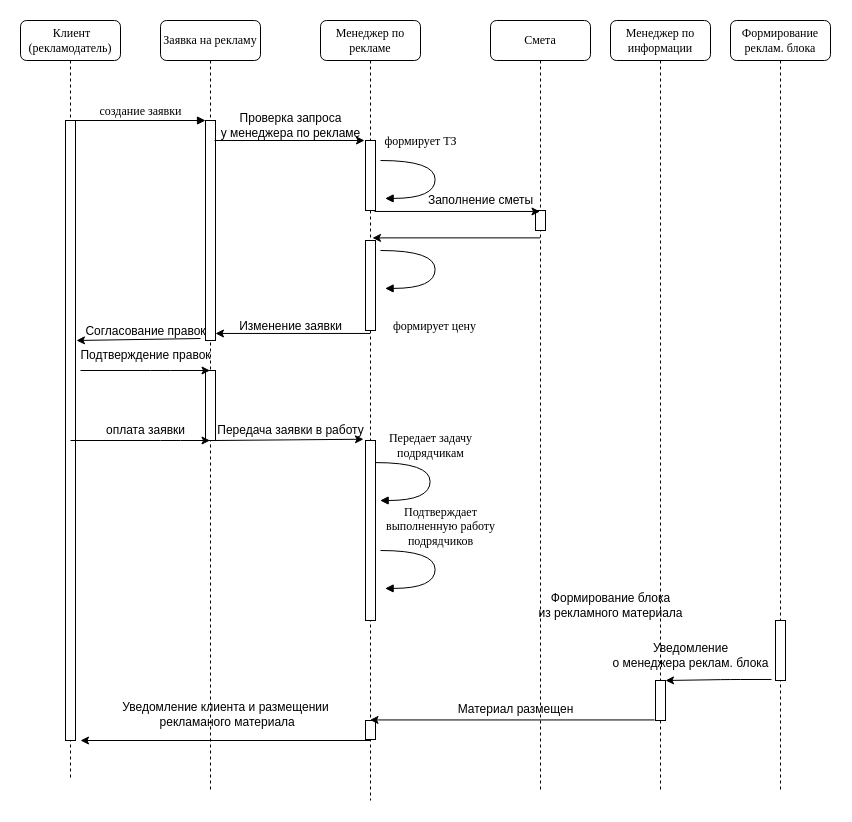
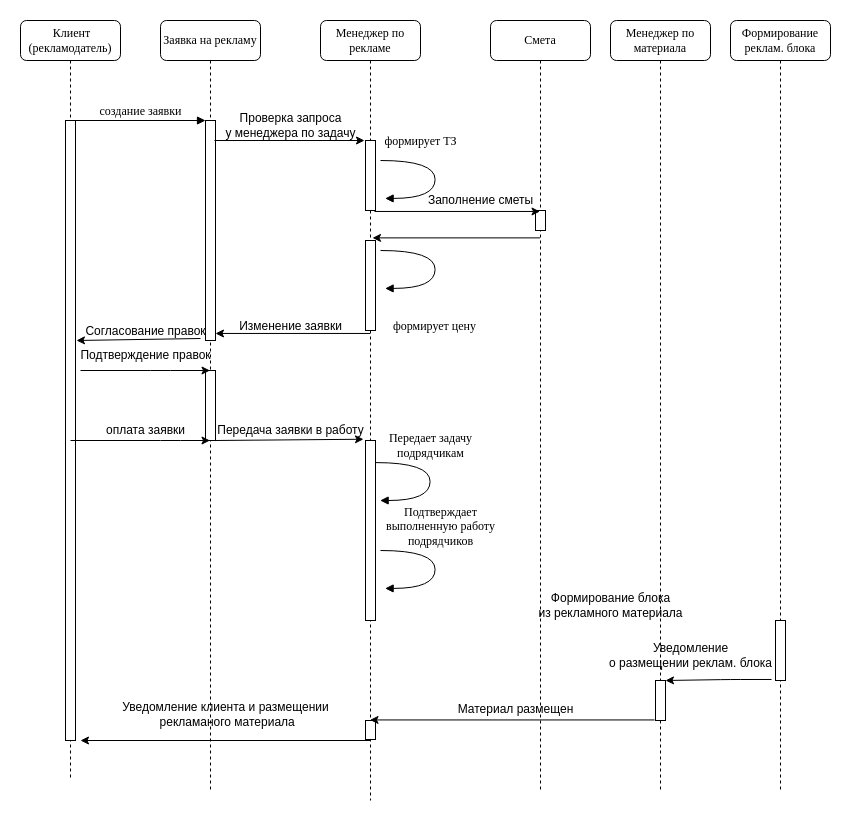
- <mxCell id="29" value="Менеджер по информации" style="shape=umlLifeline;perimeter=lifelinePerimeter;whiteSpace=wrap;html=1;container=1;collapsible=0;recursiveResize=0;outlineConnect=0;rounded=1;shadow=0;comic=0;labelBackgroundColor=none;strokeWidth=1;fontFamily=Verdana;fontSize=12;align=center;" vertex="1" parent="1"><mxGeometry x="610" y="20" width="100" height="770" as="geometry" /></mxCell>
+ <mxCell id="29" value="Менеджер по материала" style="shape=umlLifeline;perimeter=lifelinePerimeter;whiteSpace=wrap;html=1;container=1;collapsible=0;recursiveResize=0;outlineConnect=0;rounded=1;shadow=0;comic=0;labelBackgroundColor=none;strokeWidth=1;fontFamily=Verdana;fontSize=12;align=center;" vertex="1" parent="1"><mxGeometry x="610" y="20" width="100" height="770" as="geometry" /></mxCell>
- <mxCell id="16" value="Проверка запроса&lt;br&gt;у менеджера по рекламе" style="text;html=1;align=center;verticalAlign=middle;resizable=0;points=[];autosize=1;" vertex="1" parent="1"><mxGeometry x="210" y="110" width="160" height="30" as="geometry" /></mxCell>
+ <mxCell id="16" value="Проверка запроса&lt;br&gt;у менеджера по задачу" style="text;html=1;align=center;verticalAlign=middle;resizable=0;points=[];autosize=1;" vertex="1" parent="1"><mxGeometry x="210" y="110" width="160" height="30" as="geometry" /></mxCell>
- <mxCell id="31" value="Уведомление&lt;br&gt;о менеджера реклам. блока" style="text;html=1;align=center;verticalAlign=middle;resizable=0;points=[];autosize=1;" vertex="1" parent="29"><mxGeometry x="-10" y="620" width="180" height="30" as="geometry" /></mxCell>
+ <mxCell id="31" value="Уведомление&lt;br&gt;о размещении реклам. блока" style="text;html=1;align=center;verticalAlign=middle;resizable=0;points=[];autosize=1;" vertex="1" parent="29"><mxGeometry x="-10" y="620" width="180" height="30" as="geometry" /></mxCell>
